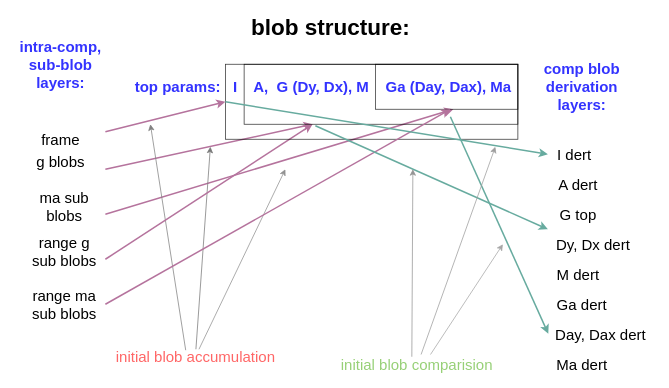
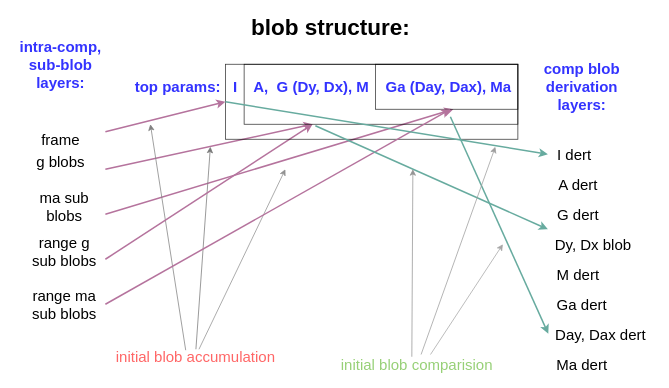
- <mxCell id="25" value="&lt;font style=&quot;font-size: 20px&quot;&gt;G top&lt;/font&gt;" style="text;html=1;align=center;verticalAlign=middle;resizable=0;points=[];autosize=1;strokeColor=none;" vertex="1" parent="1"><mxGeometry x="735" y="275" width="70" height="20" as="geometry" /></mxCell>
+ <mxCell id="25" value="&lt;font style=&quot;font-size: 20px&quot;&gt;G dert&lt;/font&gt;" style="text;html=1;align=center;verticalAlign=middle;resizable=0;points=[];autosize=1;strokeColor=none;" vertex="1" parent="1"><mxGeometry x="735" y="275" width="70" height="20" as="geometry" /></mxCell>
- <mxCell id="26" value="&lt;font style=&quot;font-size: 20px&quot;&gt;Dy, Dx dert&lt;/font&gt;" style="text;html=1;align=center;verticalAlign=middle;resizable=0;points=[];autosize=1;strokeColor=none;" vertex="1" parent="1"><mxGeometry x="735" y="315" width="110" height="20" as="geometry" /></mxCell>
+ <mxCell id="26" value="&lt;font style=&quot;font-size: 20px&quot;&gt;Dy, Dx blob&lt;/font&gt;" style="text;html=1;align=center;verticalAlign=middle;resizable=0;points=[];autosize=1;strokeColor=none;" vertex="1" parent="1"><mxGeometry x="735" y="315" width="110" height="20" as="geometry" /></mxCell>
